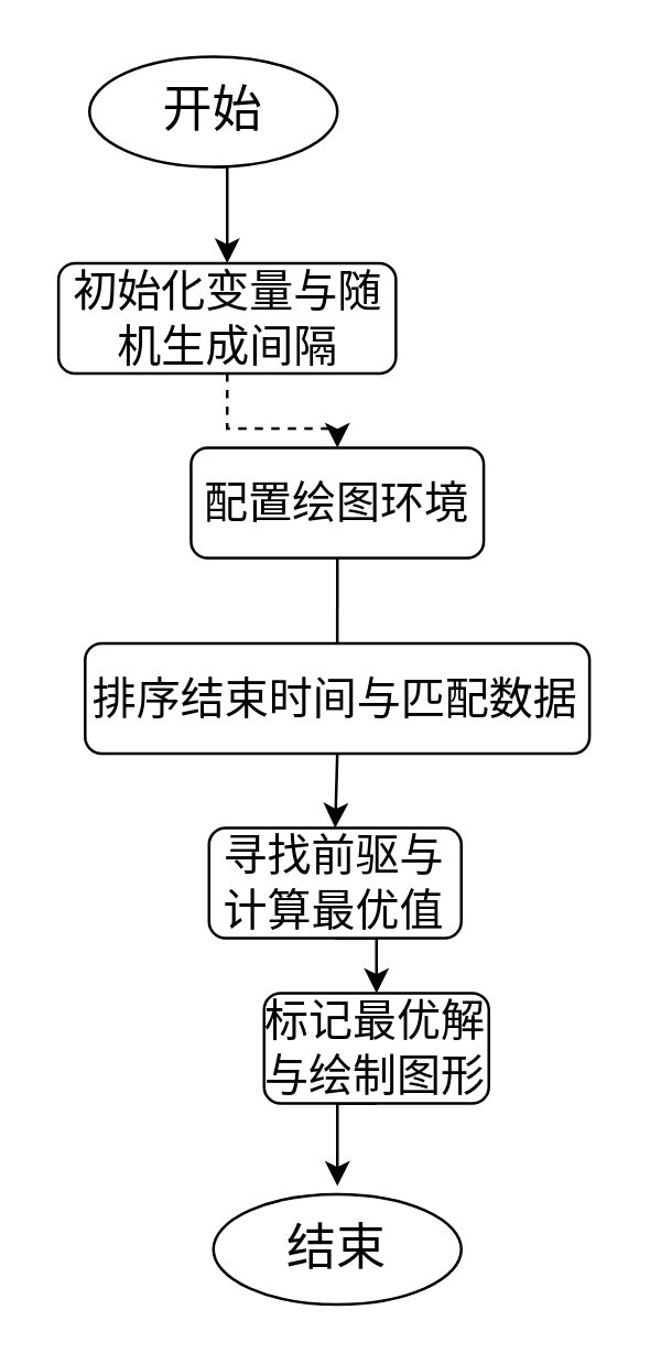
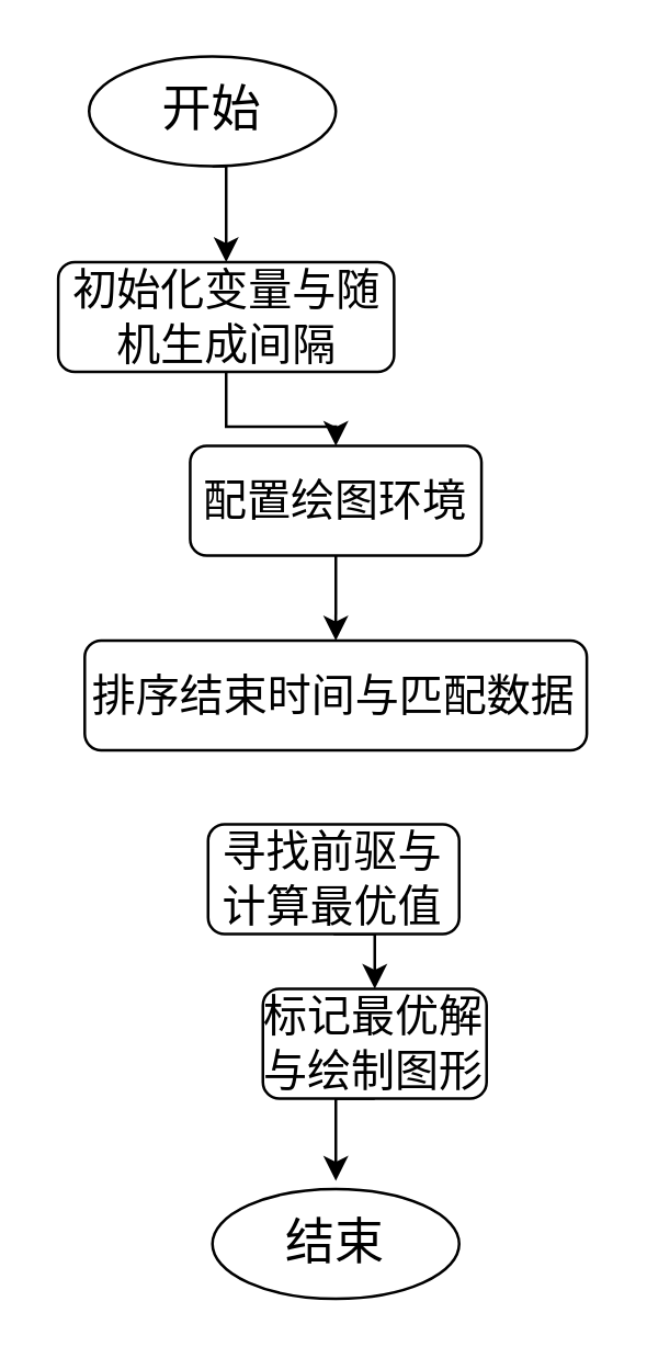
- <mxCell id="4" style="edgeStyle=orthogonalEdgeStyle;rounded=0;orthogonalLoop=1;jettySize=auto;html=1;exitX=0.5;exitY=1;exitDx=0;exitDy=0;entryX=0.5;entryY=0;entryDx=0;entryDy=0;dashed=1;" edge="1" parent="1" source="5" target="7"><mxGeometry relative="1" as="geometry" /></mxCell>
+ <mxCell id="4" style="edgeStyle=orthogonalEdgeStyle;rounded=0;orthogonalLoop=1;jettySize=auto;html=1;exitX=0.5;exitY=1;exitDx=0;exitDy=0;entryX=0.5;entryY=0;entryDx=0;entryDy=0;" edge="1" parent="1" source="5" target="7"><mxGeometry relative="1" as="geometry" /></mxCell>
- <mxCell id="6" style="edgeStyle=orthogonalEdgeStyle;rounded=0;orthogonalLoop=1;jettySize=auto;html=1;exitX=0.5;exitY=1;exitDx=0;exitDy=0;entryX=0.5;entryY=0;entryDx=0;entryDy=0;endArrow=none;" edge="1" parent="1" source="7" target="9"><mxGeometry relative="1" as="geometry" /></mxCell>
+ <mxCell id="6" style="edgeStyle=orthogonalEdgeStyle;rounded=0;orthogonalLoop=1;jettySize=auto;html=1;exitX=0.5;exitY=1;exitDx=0;exitDy=0;entryX=0.5;entryY=0;entryDx=0;entryDy=0;" edge="1" parent="1" source="7" target="9"><mxGeometry relative="1" as="geometry" /></mxCell>
- <mxCell id="8" style="edgeStyle=orthogonalEdgeStyle;rounded=0;orthogonalLoop=1;jettySize=auto;html=1;exitX=0.5;exitY=1;exitDx=0;exitDy=0;entryX=0.5;entryY=0;entryDx=0;entryDy=0;" edge="1" parent="1" source="9" target="11"><mxGeometry relative="1" as="geometry" /></mxCell>
